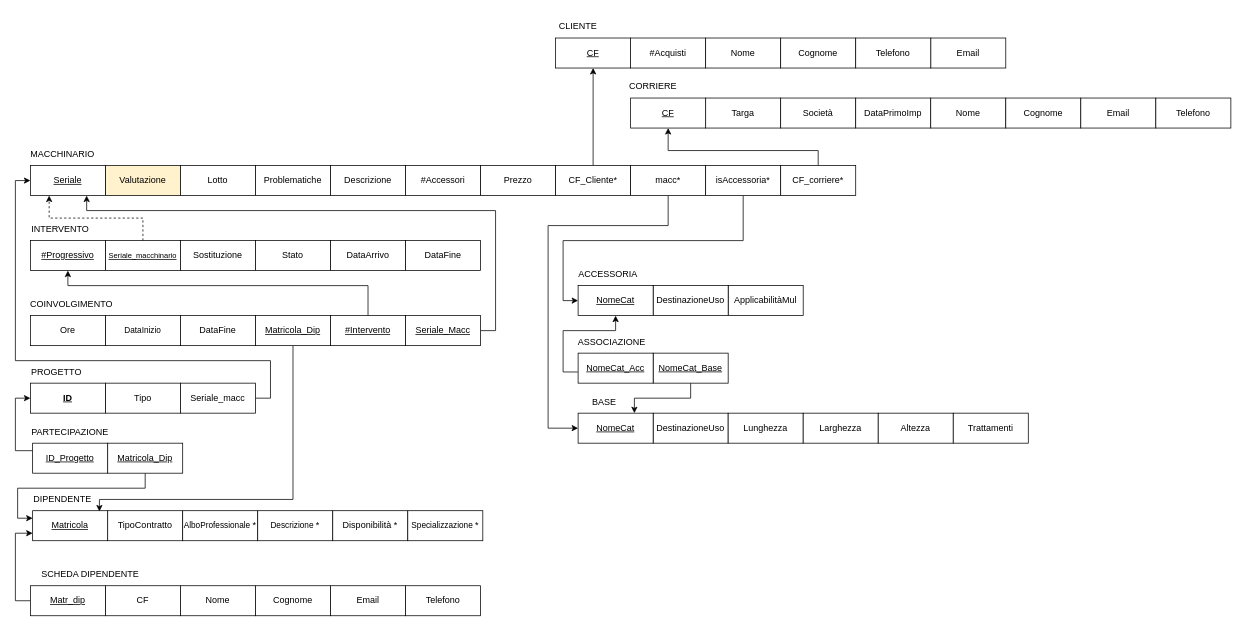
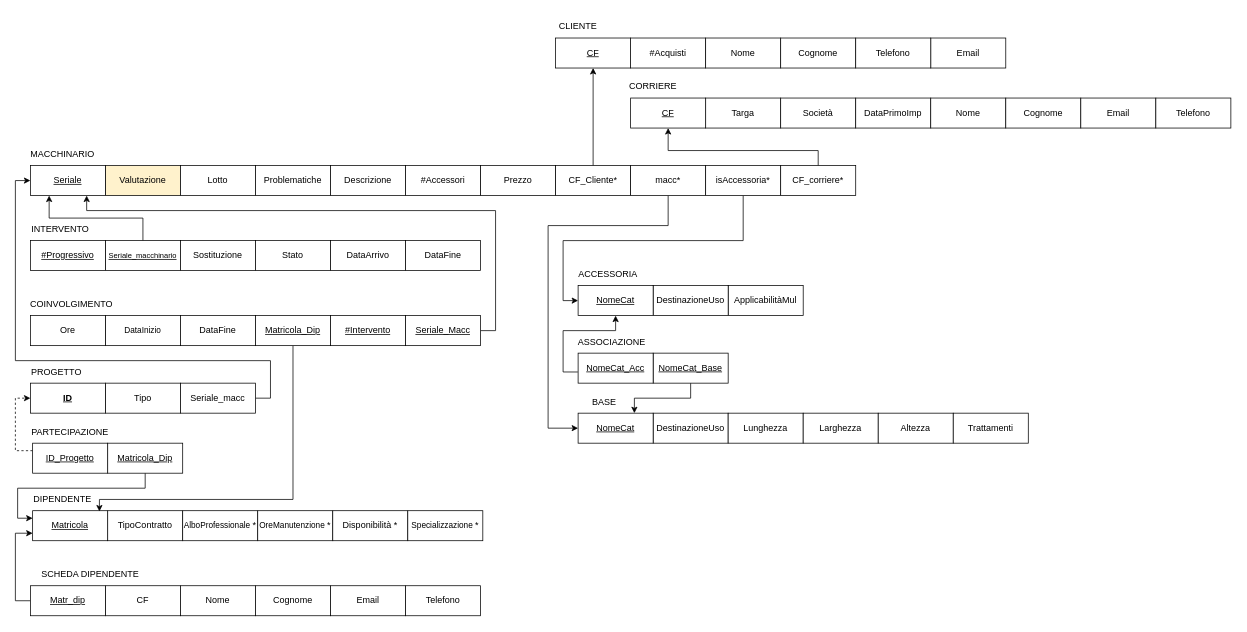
- <mxCell id="33" style="edgeStyle=orthogonalEdgeStyle;rounded=0;orthogonalLoop=1;jettySize=auto;html=1;entryX=0.25;entryY=1;entryDx=0;entryDy=0;dashed=1;" edge="1" parent="1" source="34" target="3"><mxGeometry relative="1" as="geometry" /></mxCell>
+ <mxCell id="33" style="edgeStyle=orthogonalEdgeStyle;rounded=0;orthogonalLoop=1;jettySize=auto;html=1;entryX=0.25;entryY=1;entryDx=0;entryDy=0;" edge="1" parent="1" source="34" target="3"><mxGeometry relative="1" as="geometry" /></mxCell>
- <mxCell id="84" style="edgeStyle=orthogonalEdgeStyle;rounded=0;orthogonalLoop=1;jettySize=auto;html=1;entryX=0.5;entryY=1;entryDx=0;entryDy=0;" edge="1" parent="1" source="85" target="35"><mxGeometry relative="1" as="geometry"><Array as="points"><mxPoint x="490" y="380" /><mxPoint x="90" y="380" /></Array></mxGeometry></mxCell>
- <mxCell id="90" style="edgeStyle=orthogonalEdgeStyle;rounded=0;orthogonalLoop=1;jettySize=auto;html=1;exitX=0;exitY=0.25;exitDx=0;exitDy=0;entryX=0;entryY=0.5;entryDx=0;entryDy=0;fontSize=11;" parent="1" source="91" target="42" edge="1"><mxGeometry relative="1" as="geometry" /></mxCell>
+ <mxCell id="90" style="edgeStyle=orthogonalEdgeStyle;rounded=0;orthogonalLoop=1;jettySize=auto;html=1;exitX=0;exitY=0.25;exitDx=0;exitDy=0;entryX=0;entryY=0.5;entryDx=0;entryDy=0;fontSize=11;dashed=1;" parent="1" source="91" target="42" edge="1"><mxGeometry relative="1" as="geometry" /></mxCell>
- <mxCell id="48" value="&lt;font style=&quot;font-size: 11px&quot;&gt;Descrizione &lt;/font&gt;*" style="whiteSpace=wrap;html=1;align=center;" parent="1" vertex="1"><mxGeometry x="343" y="680" width="100" height="40" as="geometry" /></mxCell>
+ <mxCell id="48" value="&lt;font style=&quot;font-size: 11px&quot;&gt;OreManutenzione &lt;/font&gt;*" style="whiteSpace=wrap;html=1;align=center;" parent="1" vertex="1"><mxGeometry x="343" y="680" width="100" height="40" as="geometry" /></mxCell>
